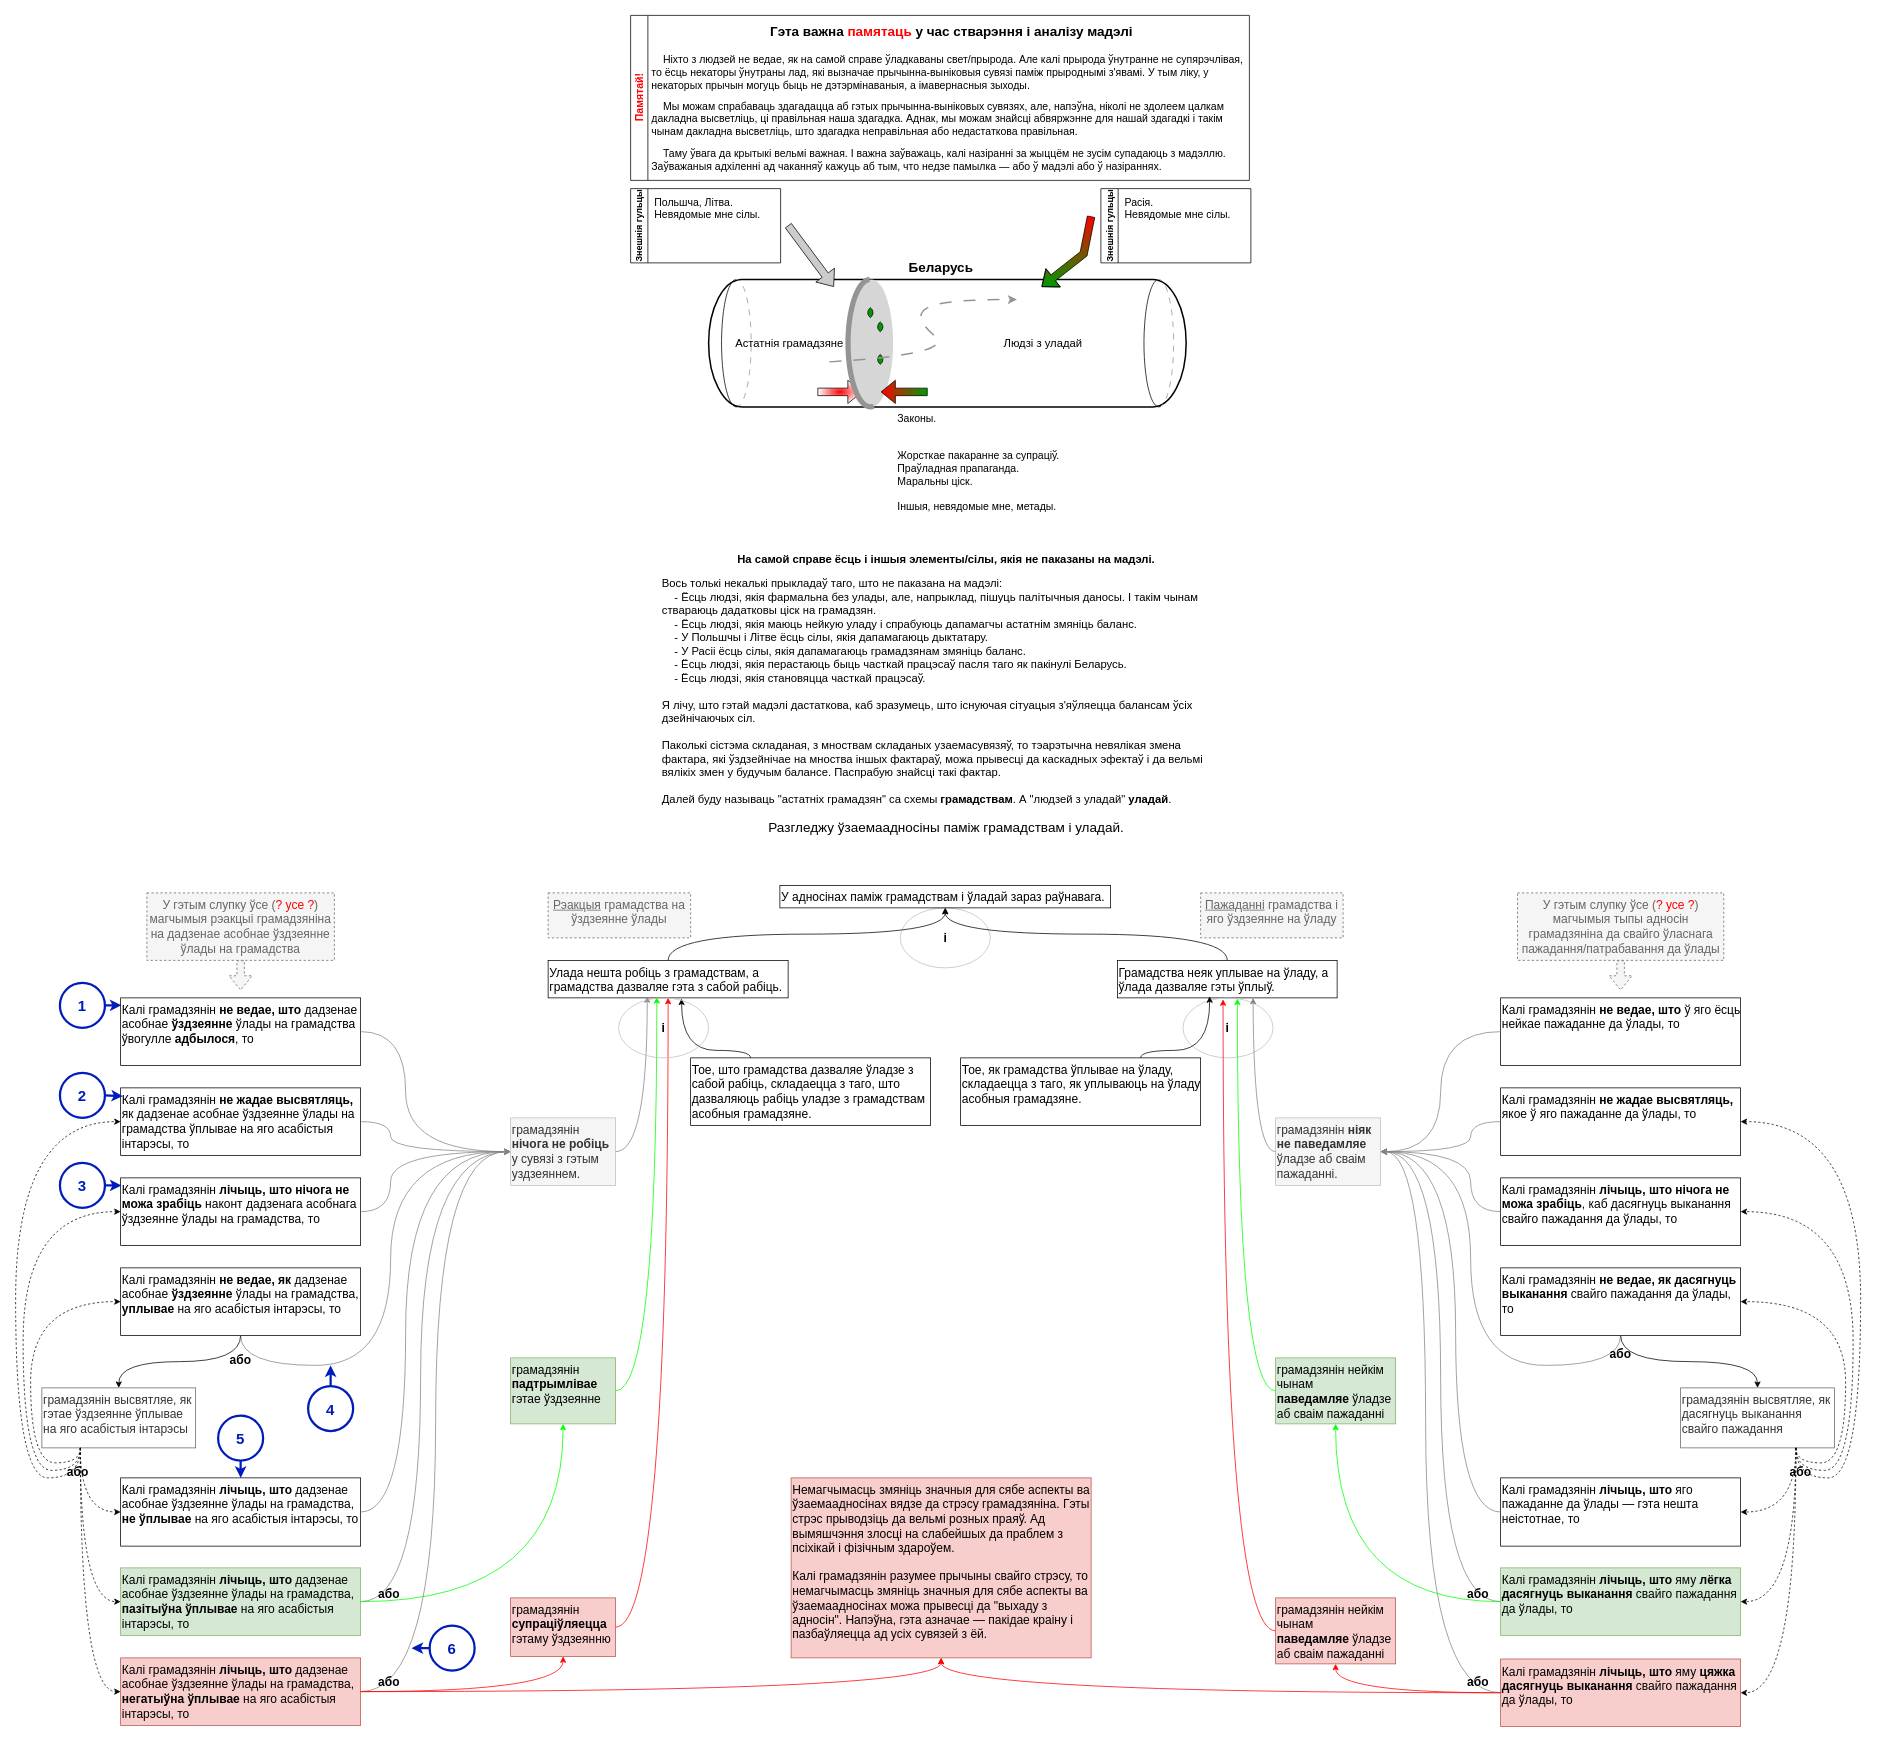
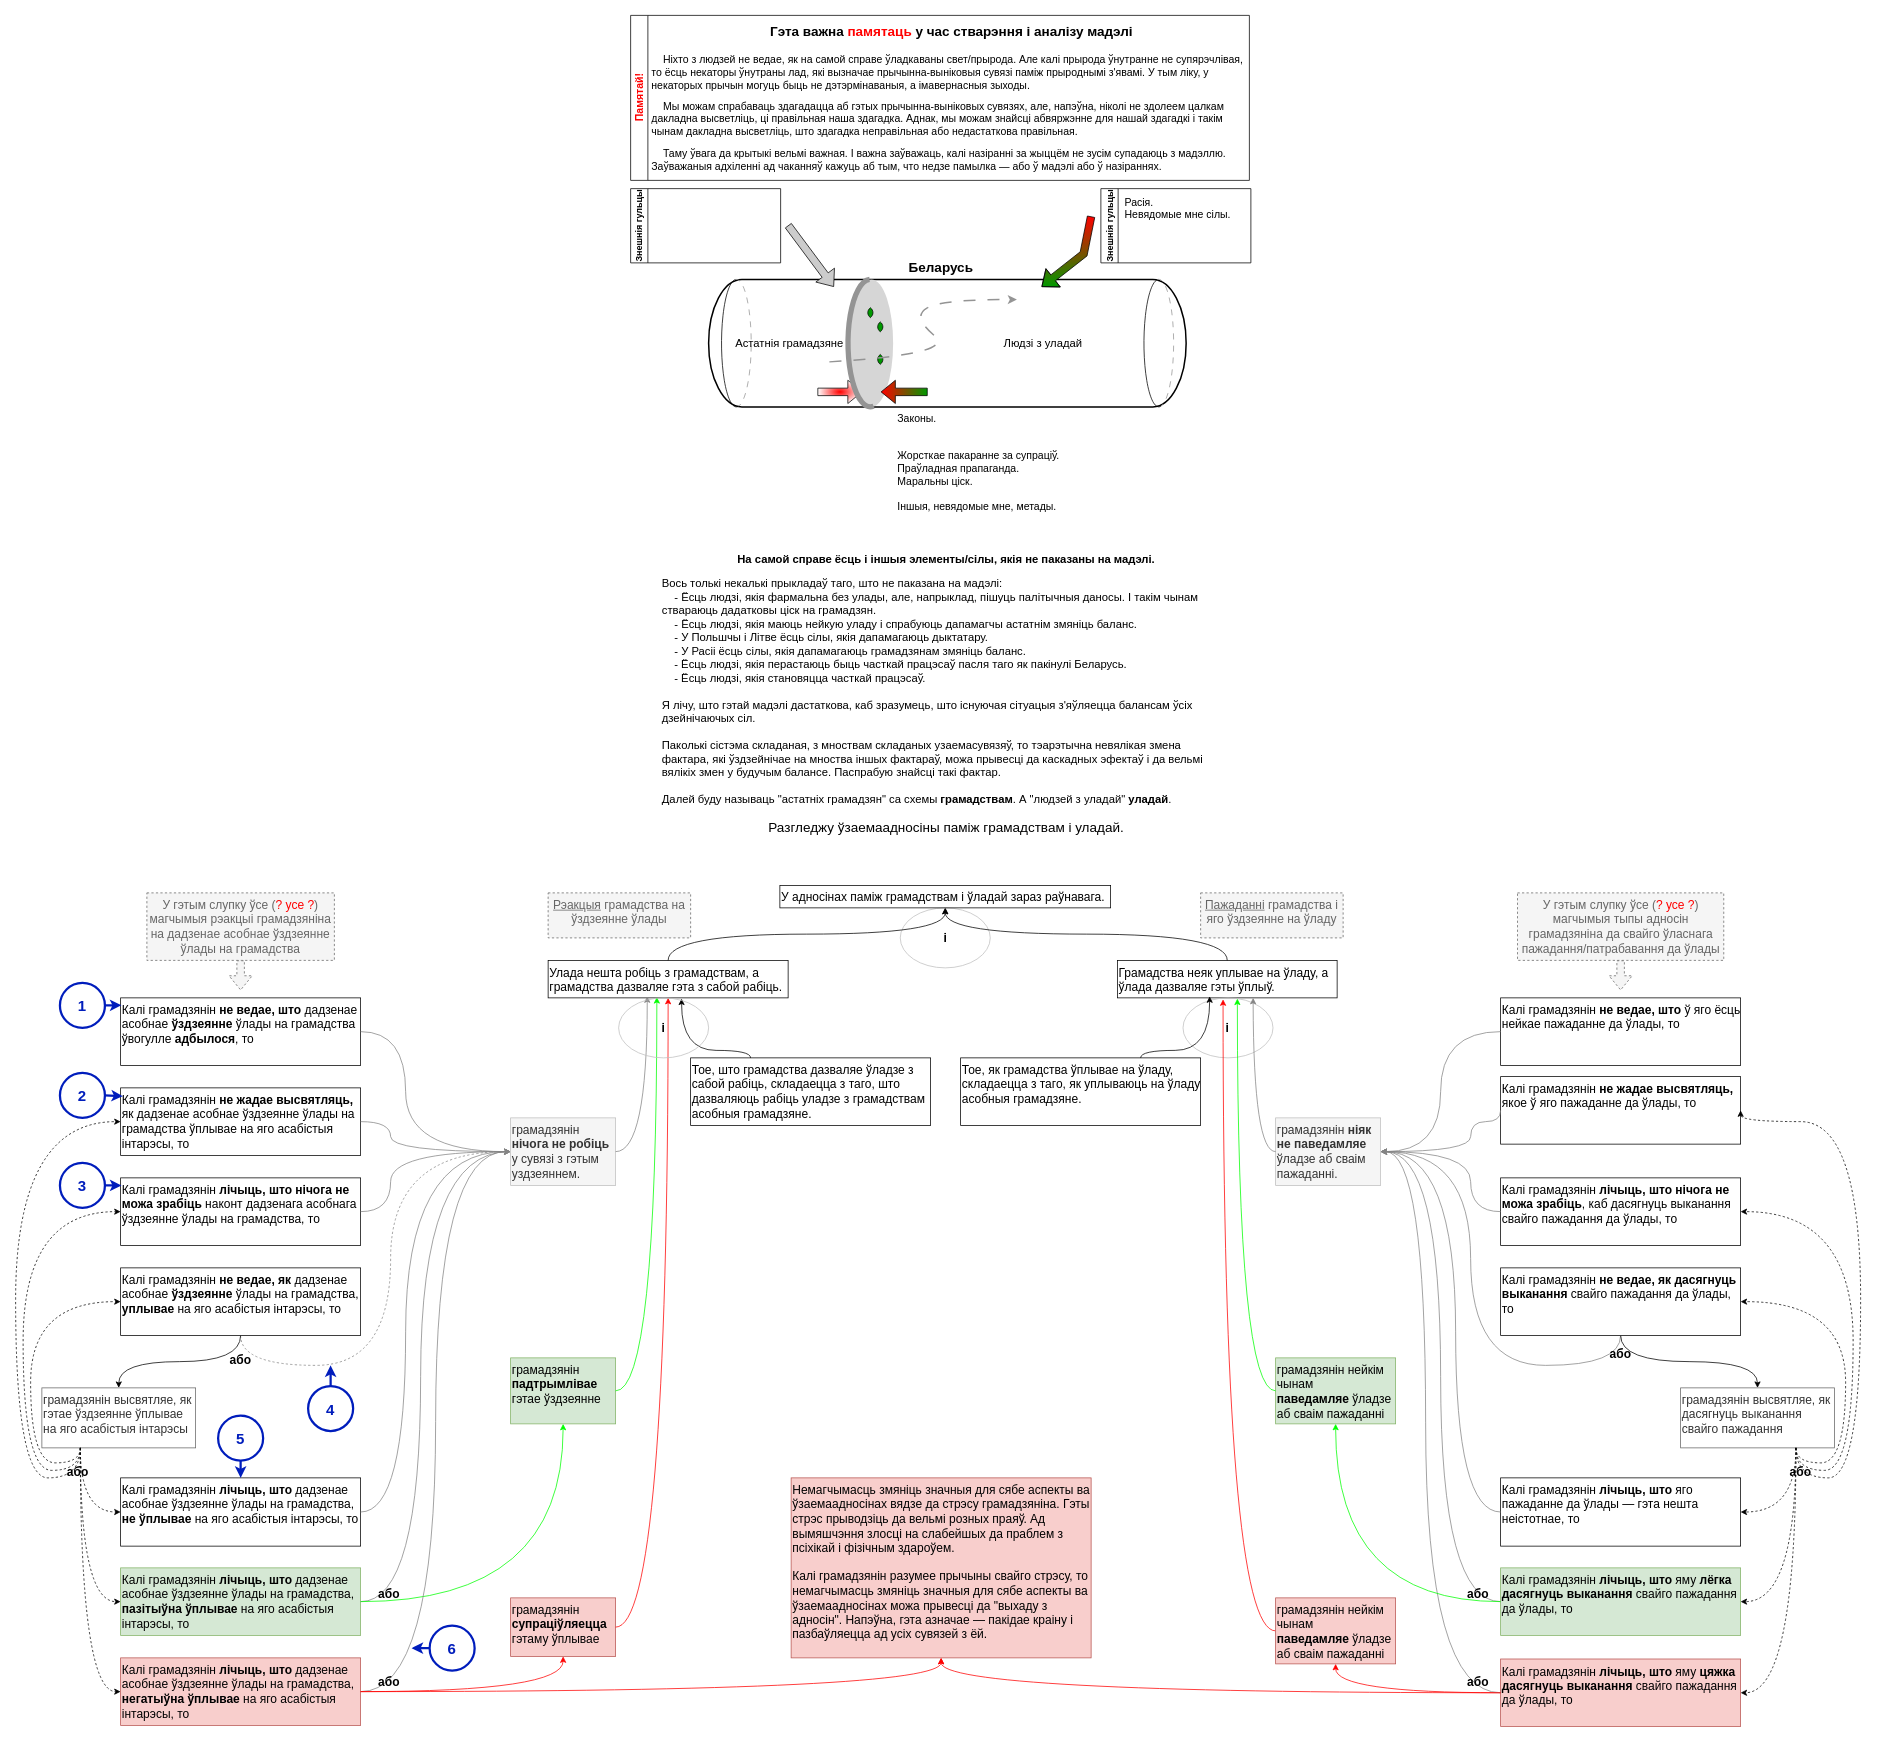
- <mxCell id="26" value="Польшча, Літва.&lt;br style=&quot;font-size: 14px;&quot;&gt;&lt;div style=&quot;font-size: 14px;&quot;&gt;Невядомые мне сілы.&lt;br style=&quot;font-size: 14px;&quot;&gt;&lt;/div&gt;" style="text;html=1;align=left;verticalAlign=middle;resizable=0;points=[];autosize=1;strokeColor=none;fillColor=none;fontSize=14;" parent="25" vertex="1"><mxGeometry x="30" y="1" width="160" height="50" as="geometry" /></mxCell>
- <mxCell id="92" value="Калі грамадзянін &lt;b&gt;не жадае высвятляць, &lt;/b&gt;якое ў яго пажаданне да ўлады, то" style="text;html=1;align=left;verticalAlign=top;whiteSpace=wrap;rounded=0;fontSize=16;strokeColor=default;" parent="1" vertex="1"><mxGeometry x="2000" y="1450" width="320" height="90" as="geometry" /></mxCell>
+ <mxCell id="92" value="Калі грамадзянін &lt;b&gt;не жадае высвятляць, &lt;/b&gt;якое ў яго пажаданне да ўлады, то" style="text;html=1;align=left;verticalAlign=top;whiteSpace=wrap;rounded=0;fontSize=16;strokeColor=default;" parent="1" vertex="1"><mxGeometry x="2000" y="1435" width="320" height="90" as="geometry" /></mxCell>
- <mxCell id="46" value="" style="rounded=0;orthogonalLoop=1;jettySize=auto;html=1;elbow=vertical;exitX=0.5;exitY=1;exitDx=0;exitDy=0;edgeStyle=orthogonalEdgeStyle;curved=1;strokeColor=#858585;entryX=0;entryY=0.5;entryDx=0;entryDy=0;" parent="1" source="45" target="38" edge="1"><mxGeometry relative="1" as="geometry"><mxPoint x="510" y="1605" as="sourcePoint" /><mxPoint x="680" y="1330" as="targetPoint" /><Array as="points"><mxPoint x="320" y="1820" /><mxPoint x="520" y="1820" /><mxPoint x="520" y="1535" /></Array></mxGeometry></mxCell>
+ <mxCell id="46" value="" style="rounded=0;orthogonalLoop=1;jettySize=auto;html=1;elbow=vertical;exitX=0.5;exitY=1;exitDx=0;exitDy=0;edgeStyle=orthogonalEdgeStyle;curved=1;strokeColor=#858585;entryX=0;entryY=0.5;entryDx=0;entryDy=0;dashed=1;" parent="1" source="45" target="38" edge="1"><mxGeometry relative="1" as="geometry"><mxPoint x="510" y="1605" as="sourcePoint" /><mxPoint x="680" y="1330" as="targetPoint" /><Array as="points"><mxPoint x="320" y="1820" /><mxPoint x="520" y="1820" /><mxPoint x="520" y="1535" /></Array></mxGeometry></mxCell>
- <mxCell id="59" value="&lt;span&gt;грамадзянін&lt;br&gt;&lt;b&gt;супраціўляецца&lt;/b&gt;&lt;/span&gt;&lt;br&gt;гэтаму ўздзеянню" style="text;html=1;strokeColor=#b85450;fillColor=#f8cecc;align=left;verticalAlign=top;whiteSpace=wrap;rounded=0;fontSize=16;fontStyle=0" parent="1" vertex="1"><mxGeometry x="680" y="2130" width="140" height="78" as="geometry" /></mxCell>
+ <mxCell id="59" value="&lt;span&gt;грамадзянін&lt;br&gt;&lt;b&gt;супраціўляецца&lt;/b&gt;&lt;/span&gt;&lt;br&gt;гэтаму ўплывае" style="text;html=1;strokeColor=#b85450;fillColor=#f8cecc;align=left;verticalAlign=top;whiteSpace=wrap;rounded=0;fontSize=16;fontStyle=0" parent="1" vertex="1"><mxGeometry x="680" y="2130" width="140" height="78" as="geometry" /></mxCell>
